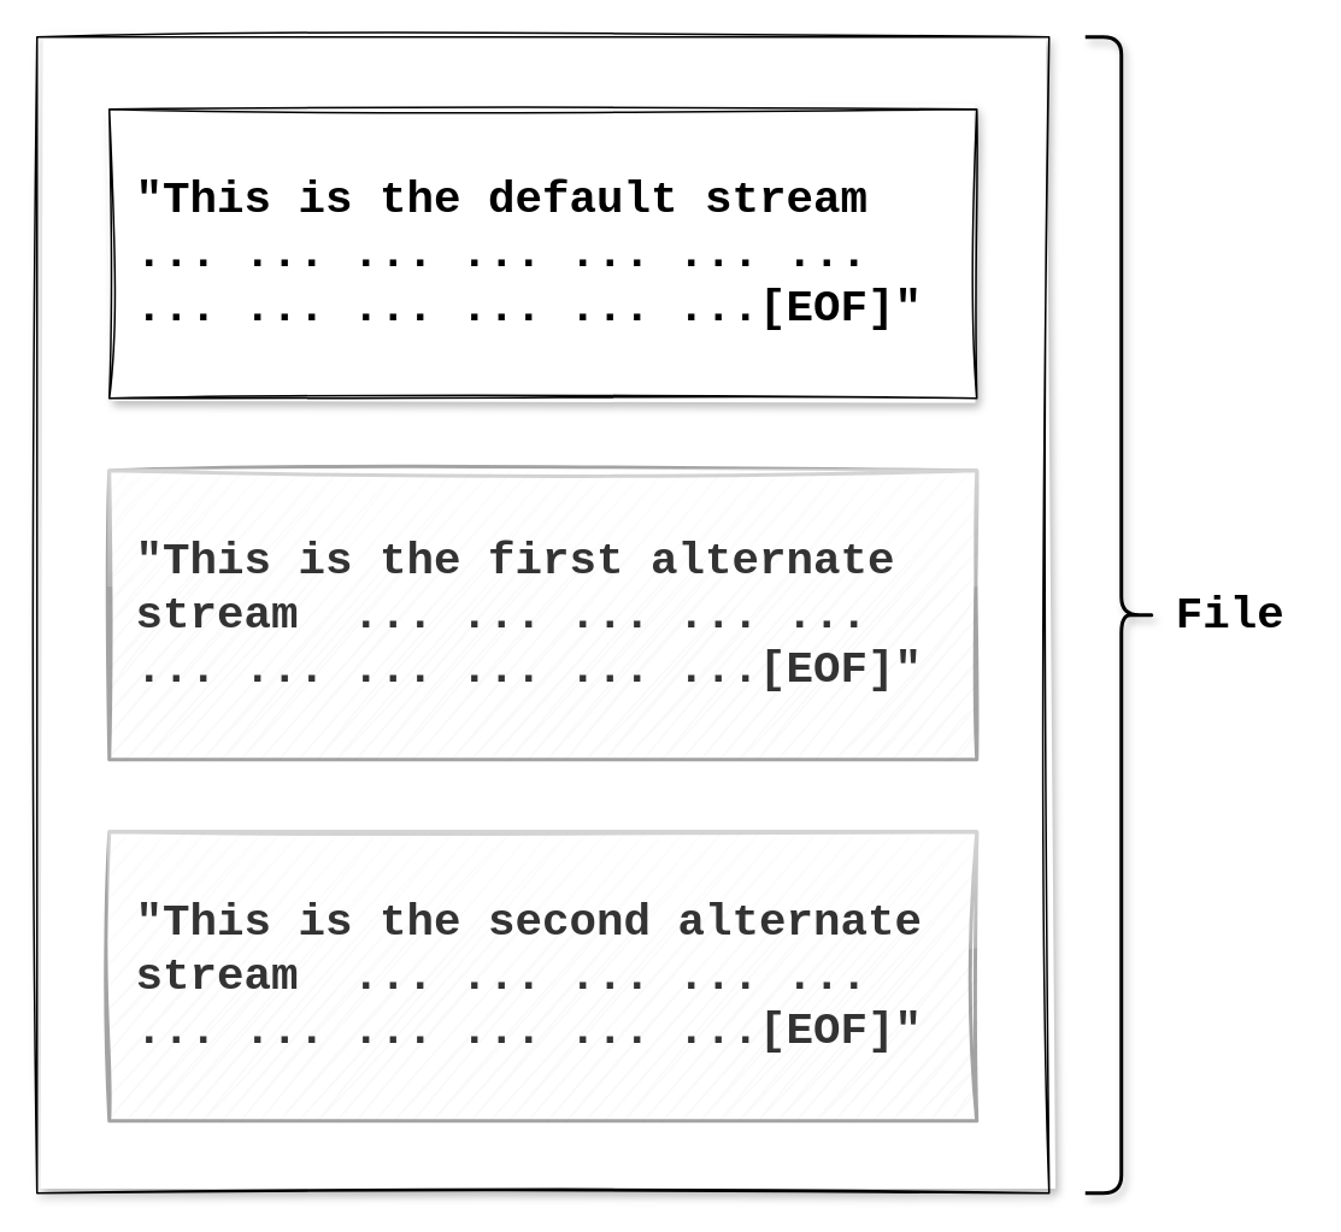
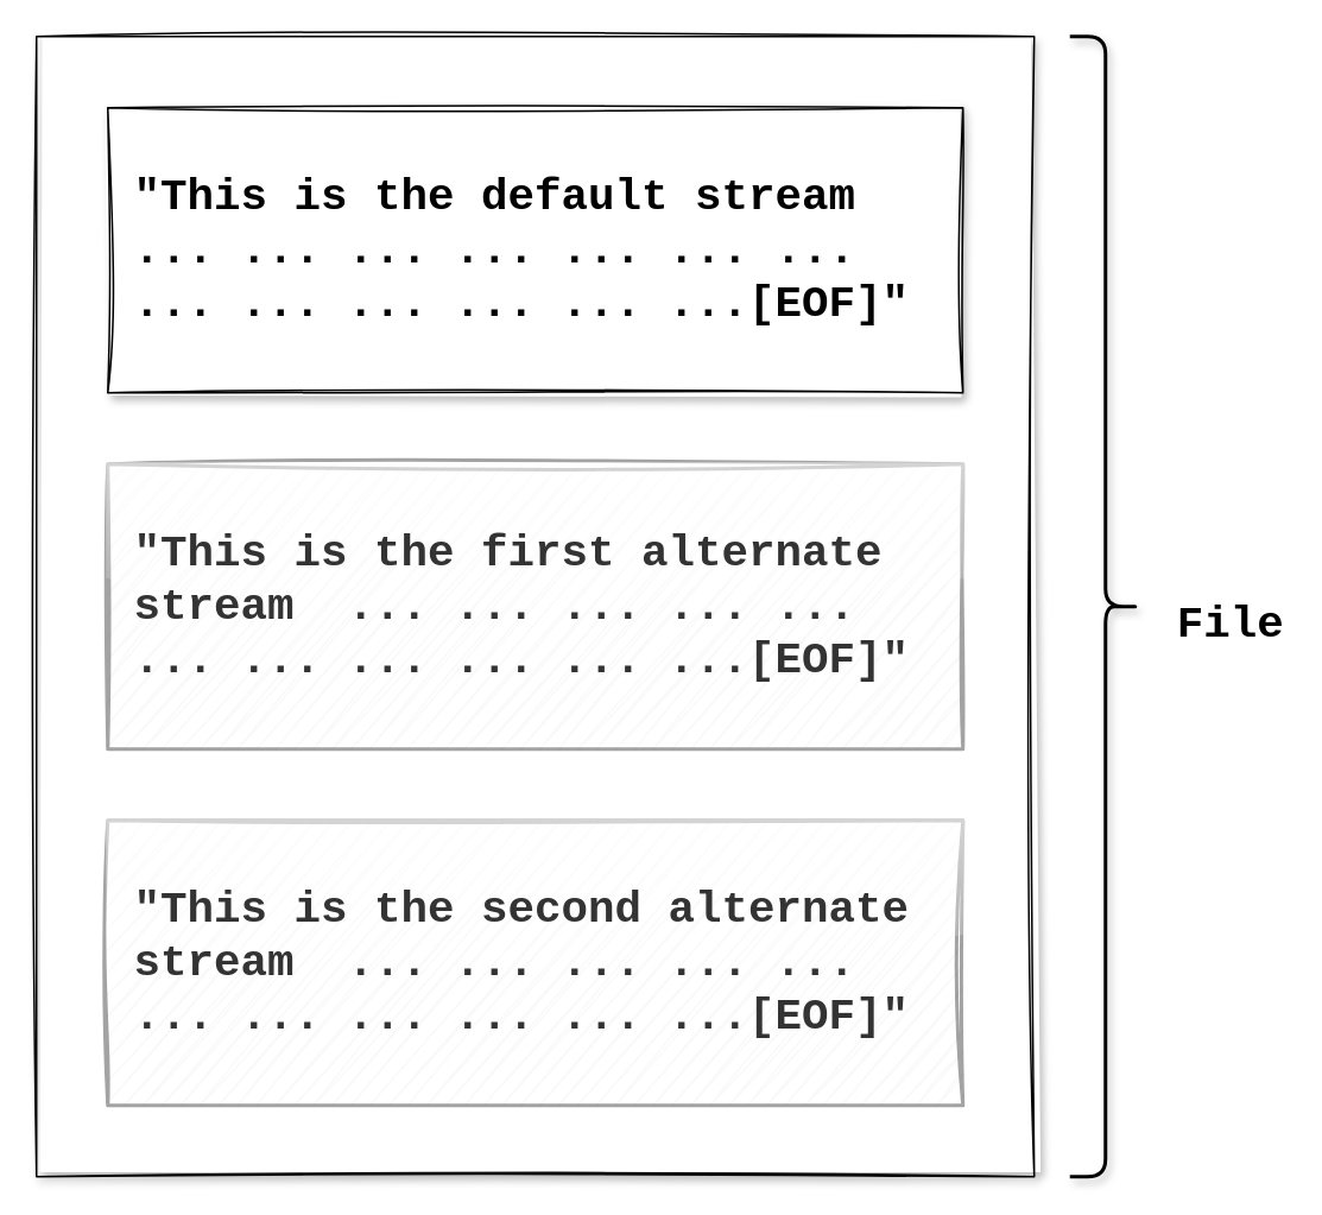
- <mxCell id="7" value="File" style="text;html=1;align=center;verticalAlign=middle;resizable=0;points=[];autosize=1;strokeColor=none;fillColor=none;shadow=0;rounded=0;glass=0;perimeterSpacing=0;strokeWidth=1;fontSize=25;fontFamily=Courier New;fontStyle=1" vertex="1" parent="1"><mxGeometry x="640" y="320" width="80" height="40" as="geometry" /></mxCell>
+ <mxCell id="7" value="File" style="text;html=1;align=center;verticalAlign=middle;resizable=0;points=[];autosize=1;strokeColor=none;fillColor=none;shadow=0;rounded=0;glass=0;perimeterSpacing=0;strokeWidth=1;fontSize=25;fontFamily=Courier New;fontStyle=1" vertex="1" parent="1"><mxGeometry x="650" y="330" width="80" height="40" as="geometry" /></mxCell>
